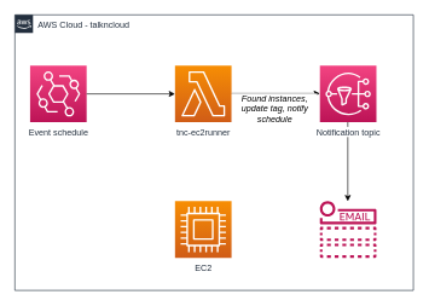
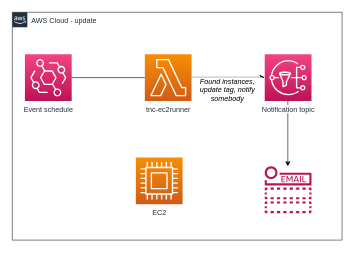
- <mxCell id="2" value="AWS Cloud - talkncloud" style="points=[[0,0],[0.25,0],[0.5,0],[0.75,0],[1,0],[1,0.25],[1,0.5],[1,0.75],[1,1],[0.75,1],[0.5,1],[0.25,1],[0,1],[0,0.75],[0,0.5],[0,0.25]];outlineConnect=0;gradientColor=none;html=1;whiteSpace=wrap;fontSize=12;fontStyle=0;shape=mxgraph.aws4.group;grIcon=mxgraph.aws4.group_aws_cloud_alt;strokeColor=#232F3E;fillColor=none;verticalAlign=top;align=left;spacingLeft=30;fontColor=#232F3E;dashed=0;" vertex="1" parent="1"><mxGeometry x="20" y="20" width="550" height="380" as="geometry" /></mxCell>
+ <mxCell id="2" value="AWS Cloud - update" style="points=[[0,0],[0.25,0],[0.5,0],[0.75,0],[1,0],[1,0.25],[1,0.5],[1,0.75],[1,1],[0.75,1],[0.5,1],[0.25,1],[0,1],[0,0.75],[0,0.5],[0,0.25]];outlineConnect=0;gradientColor=none;html=1;whiteSpace=wrap;fontSize=12;fontStyle=0;shape=mxgraph.aws4.group;grIcon=mxgraph.aws4.group_aws_cloud_alt;strokeColor=#232F3E;fillColor=none;verticalAlign=top;align=left;spacingLeft=30;fontColor=#232F3E;dashed=0;" vertex="1" parent="1"><mxGeometry x="20" y="20" width="550" height="380" as="geometry" /></mxCell>
- <mxCell id="6" value="" style="endArrow=classic;html=1;" edge="1" parent="1" source="3" target="8"><mxGeometry width="50" height="50" relative="1" as="geometry"><mxPoint x="271" y="260" as="sourcePoint" /><mxPoint x="321" y="210" as="targetPoint" /></mxGeometry></mxCell>
+ <mxCell id="6" value="" style="endArrow=none;html=1;" edge="1" parent="1" source="3" target="8"><mxGeometry width="50" height="50" relative="1" as="geometry"><mxPoint x="271" y="260" as="sourcePoint" /><mxPoint x="321" y="210" as="targetPoint" /></mxGeometry></mxCell>
- <mxCell id="11" value="Found instances, update tag, notify schedule" style="text;html=1;strokeColor=none;fillColor=none;align=center;verticalAlign=middle;whiteSpace=wrap;rounded=0;labelBackgroundColor=#ffffff;fontStyle=2" vertex="1" parent="1"><mxGeometry x="319" y="140" width="120" height="20" as="geometry" /></mxCell>
+ <mxCell id="11" value="Found instances, update tag, notify somebody" style="text;html=1;strokeColor=none;fillColor=none;align=center;verticalAlign=middle;whiteSpace=wrap;rounded=0;labelBackgroundColor=#ffffff;fontStyle=2" vertex="1" parent="1"><mxGeometry x="319" y="140" width="120" height="20" as="geometry" /></mxCell>
- <mxCell id="4" value="EC2" style="outlineConnect=0;fontColor=#232F3E;gradientColor=#F78E04;gradientDirection=north;fillColor=#D05C17;strokeColor=#ffffff;dashed=0;verticalLabelPosition=bottom;verticalAlign=top;align=center;html=1;fontSize=12;fontStyle=0;aspect=fixed;shape=mxgraph.aws4.resourceIcon;resIcon=mxgraph.aws4.compute;" vertex="1" parent="1"><mxGeometry x="241" y="277" width="78" height="78" as="geometry" /></mxCell>
+ <mxCell id="4" value="EC2" style="outlineConnect=0;fontColor=#232F3E;gradientColor=#F78E04;gradientDirection=north;fillColor=#D05C17;strokeColor=#ffffff;dashed=0;verticalLabelPosition=bottom;verticalAlign=top;align=center;html=1;fontSize=12;fontStyle=0;aspect=fixed;shape=mxgraph.aws4.resourceIcon;resIcon=mxgraph.aws4.compute;" vertex="1" parent="1"><mxGeometry x="226" y="262" width="78" height="78" as="geometry" /></mxCell>
